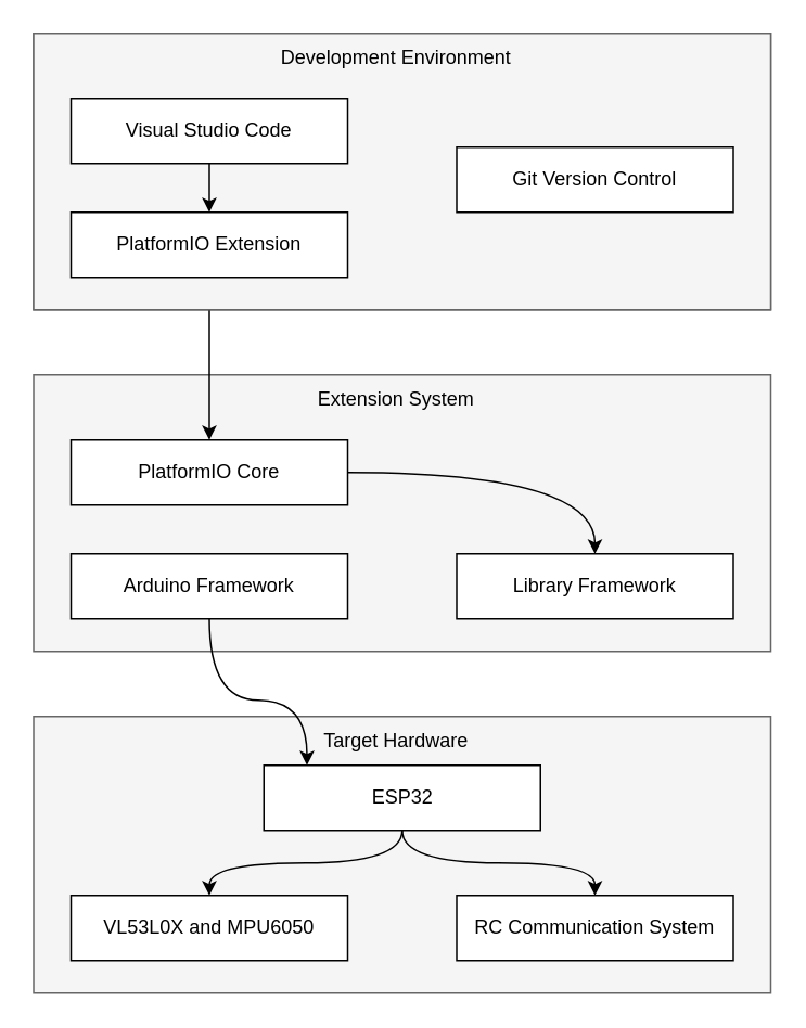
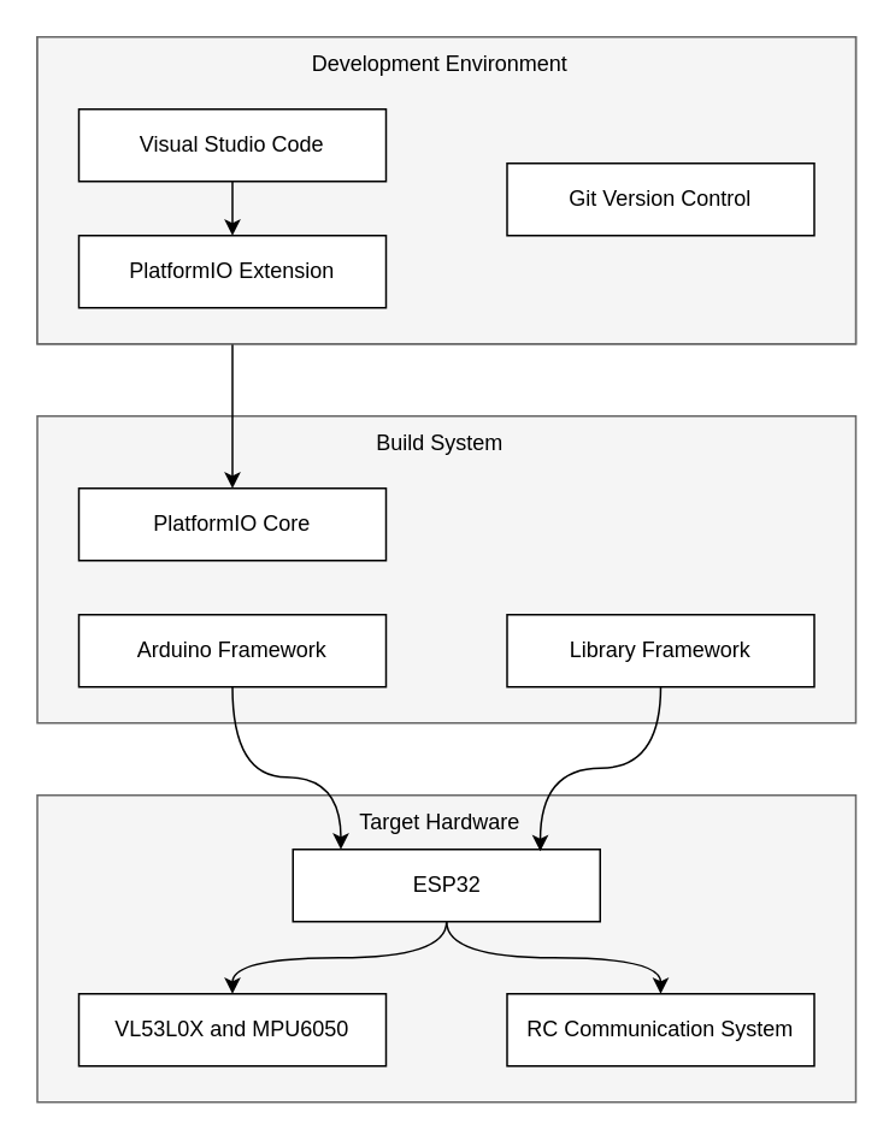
- <mxCell id="9" value="Extension System" style="text;html=1;align=center;verticalAlign=middle;whiteSpace=wrap;rounded=0;" vertex="1" parent="1"><mxGeometry x="133" y="230" width="220" height="30" as="geometry" /></mxCell>
+ <mxCell id="9" value="Build System" style="text;html=1;align=center;verticalAlign=middle;whiteSpace=wrap;rounded=0;" vertex="1" parent="1"><mxGeometry x="133" y="230" width="220" height="30" as="geometry" /></mxCell>
- <mxCell id="10" style="edgeStyle=orthogonalEdgeStyle;rounded=0;orthogonalLoop=1;jettySize=auto;html=1;curved=1;" edge="1" parent="1" source="11" target="13"><mxGeometry relative="1" as="geometry" /></mxCell>
+ <mxCell id="28" style="edgeStyle=orthogonalEdgeStyle;rounded=0;orthogonalLoop=1;jettySize=auto;html=1;entryX=0.805;entryY=0.025;entryDx=0;entryDy=0;entryPerimeter=0;curved=1;" edge="1" parent="1" source="13" target="25"><mxGeometry relative="1" as="geometry" /></mxCell>
